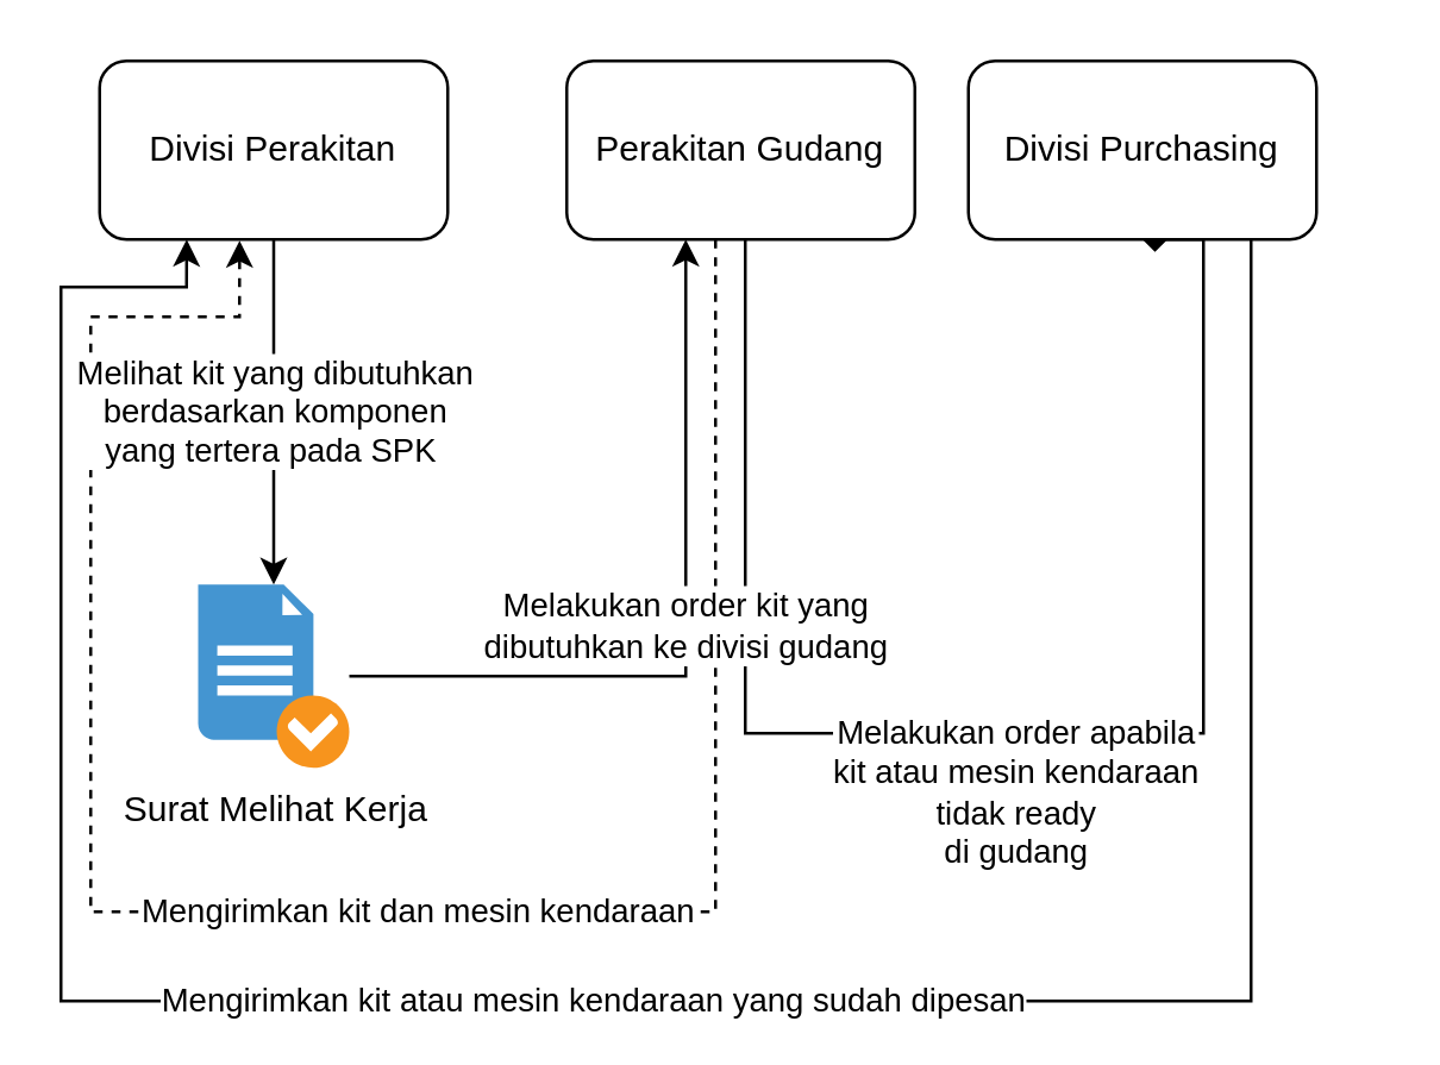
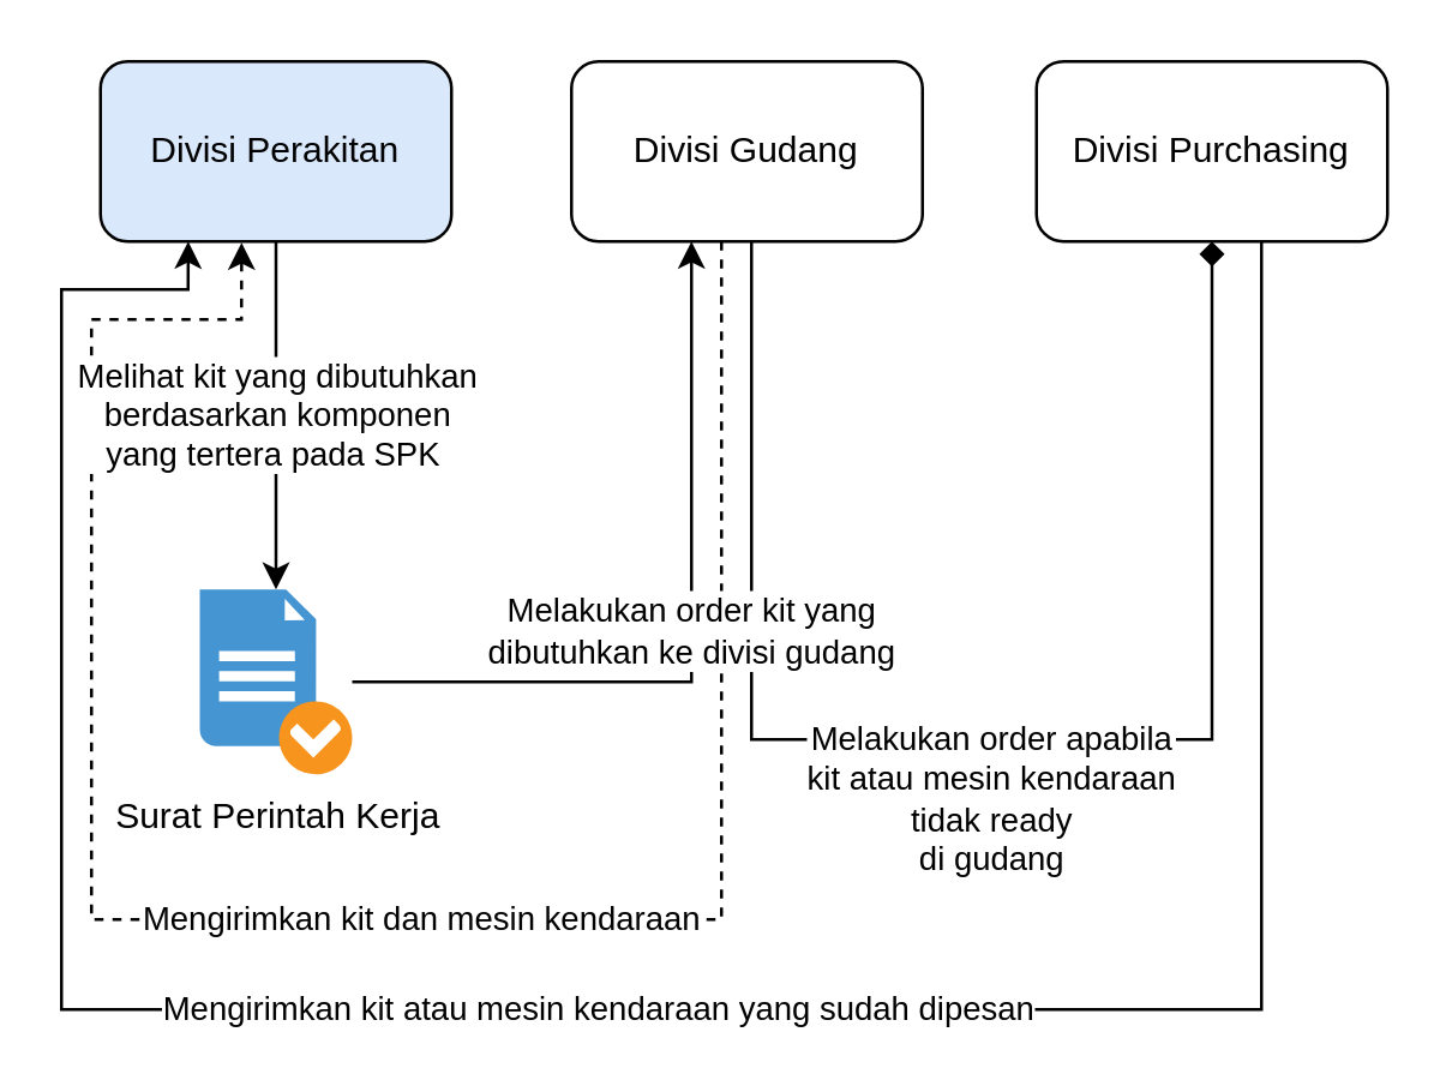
- <mxCell id="6" value="Divisi Perakitan" style="rounded=1;whiteSpace=wrap;html=1;" vertex="1" parent="1"><mxGeometry x="33" y="20" width="117" height="60" as="geometry" /></mxCell>
+ <mxCell id="6" value="Divisi Perakitan" style="rounded=1;whiteSpace=wrap;html=1;fillColor=#dae8fc;" vertex="1" parent="1"><mxGeometry x="33" y="20" width="117" height="60" as="geometry" /></mxCell>
- <mxCell id="4" value="Perakitan Gudang" style="rounded=1;whiteSpace=wrap;html=1;" vertex="1" parent="1"><mxGeometry x="190" y="20" width="117" height="60" as="geometry" /></mxCell>
+ <mxCell id="4" value="Divisi Gudang" style="rounded=1;whiteSpace=wrap;html=1;" vertex="1" parent="1"><mxGeometry x="190" y="20" width="117" height="60" as="geometry" /></mxCell>
- <mxCell id="8" value="Divisi Purchasing" style="rounded=1;whiteSpace=wrap;html=1;" vertex="1" parent="1"><mxGeometry x="325" y="20" width="117" height="60" as="geometry" /></mxCell>
+ <mxCell id="8" value="Divisi Purchasing" style="rounded=1;whiteSpace=wrap;html=1;" vertex="1" parent="1"><mxGeometry x="345" y="20" width="117" height="60" as="geometry" /></mxCell>
- <mxCell id="10" value="Surat Melihat Kerja" style="shadow=0;dashed=0;html=1;strokeColor=none;fillColor=#4495D1;labelPosition=center;verticalLabelPosition=bottom;verticalAlign=top;align=center;outlineConnect=0;shape=mxgraph.veeam.checked_doc;" vertex="1" parent="1"><mxGeometry x="66.1" y="196" width="50.8" height="61.6" as="geometry" /></mxCell>
+ <mxCell id="10" value="Surat Perintah Kerja" style="shadow=0;dashed=0;html=1;strokeColor=none;fillColor=#4495D1;labelPosition=center;verticalLabelPosition=bottom;verticalAlign=top;align=center;outlineConnect=0;shape=mxgraph.veeam.checked_doc;" vertex="1" parent="1"><mxGeometry x="66.1" y="196" width="50.8" height="61.6" as="geometry" /></mxCell>
